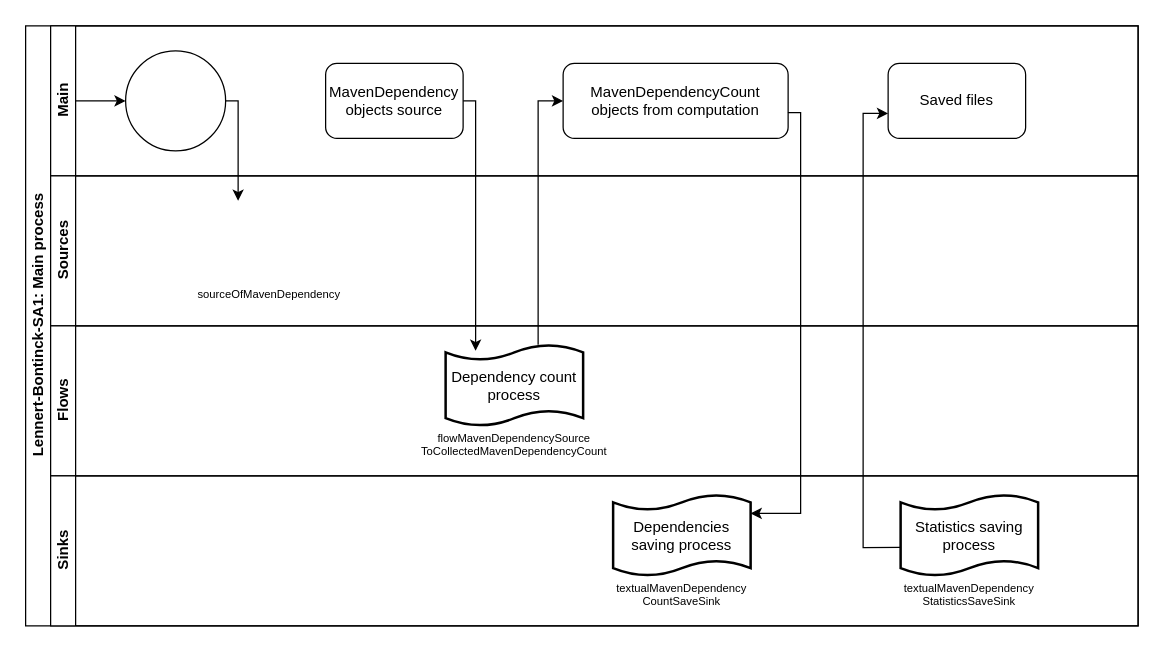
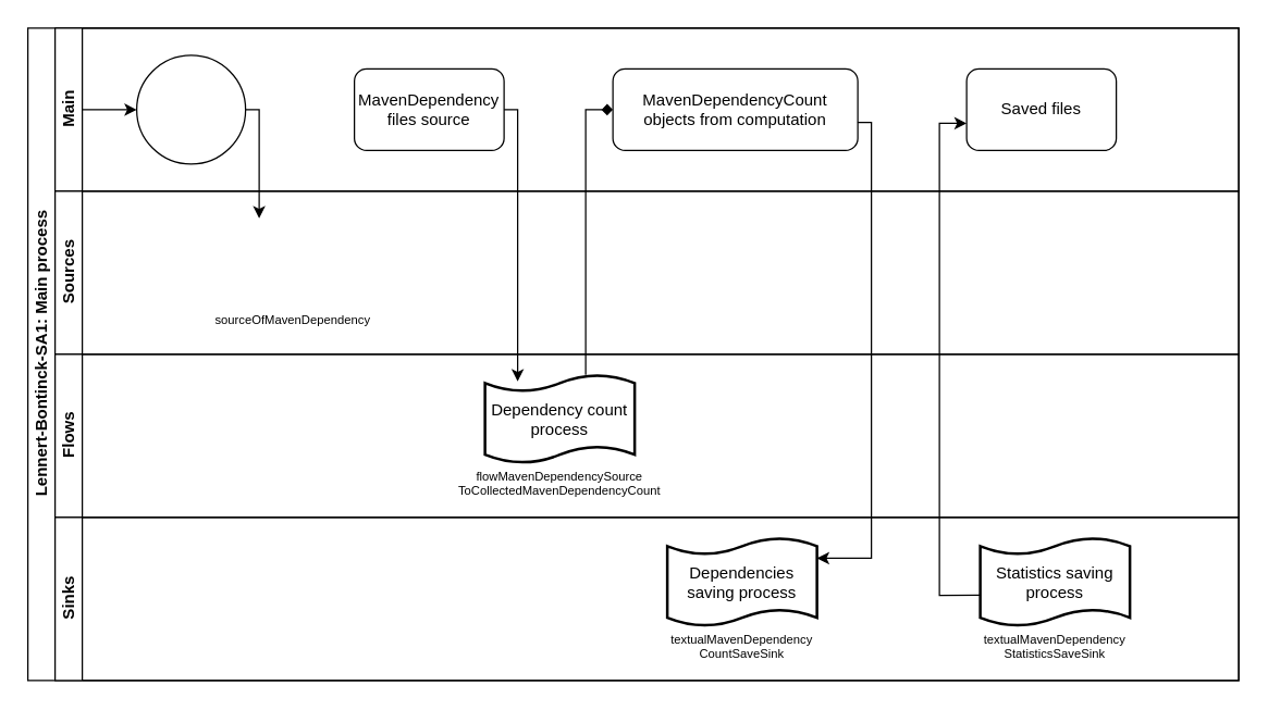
- <mxCell id="4" value="MavenDependency objects source" style="rounded=1;whiteSpace=wrap;html=1;" parent="3" vertex="1"><mxGeometry x="220" y="30" width="110" height="60" as="geometry" /></mxCell>
+ <mxCell id="4" value="MavenDependency files source" style="rounded=1;whiteSpace=wrap;html=1;" parent="3" vertex="1"><mxGeometry x="220" y="30" width="110" height="60" as="geometry" /></mxCell>
- <mxCell id="22" style="edgeStyle=orthogonalEdgeStyle;rounded=0;orthogonalLoop=1;jettySize=auto;html=1;entryX=0;entryY=0.5;entryDx=0;entryDy=0;" edge="1" parent="2" source="12" target="5"><mxGeometry relative="1" as="geometry"><Array as="points"><mxPoint x="410" y="60" /></Array></mxGeometry></mxCell>
+ <mxCell id="22" style="edgeStyle=orthogonalEdgeStyle;rounded=0;orthogonalLoop=1;jettySize=auto;html=1;entryX=0;entryY=0.5;entryDx=0;entryDy=0;endArrow=diamond;" edge="1" parent="2" source="12" target="5"><mxGeometry relative="1" as="geometry"><Array as="points"><mxPoint x="410" y="60" /></Array></mxGeometry></mxCell>
